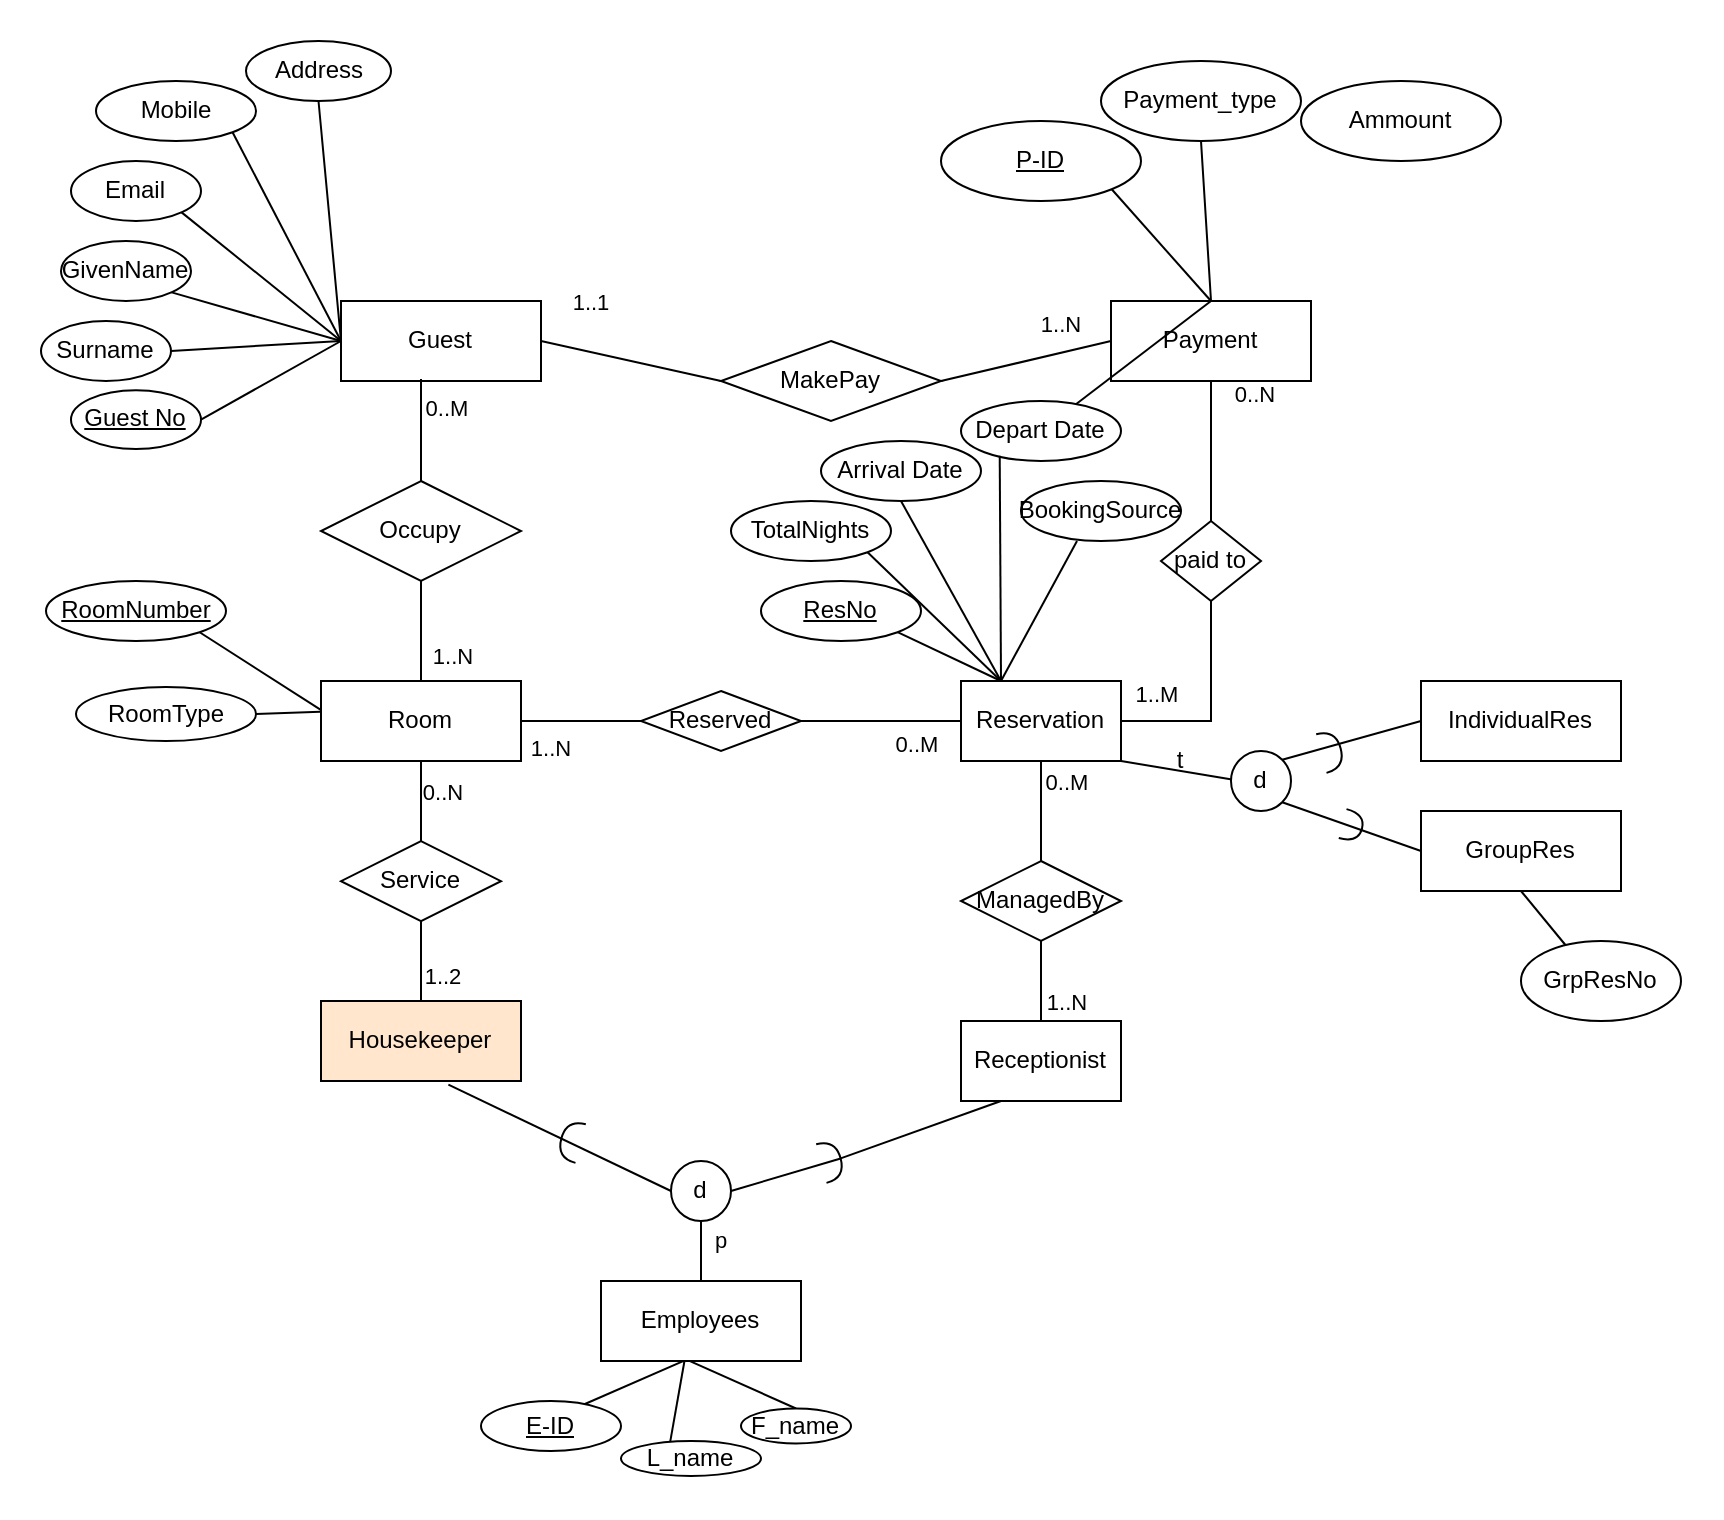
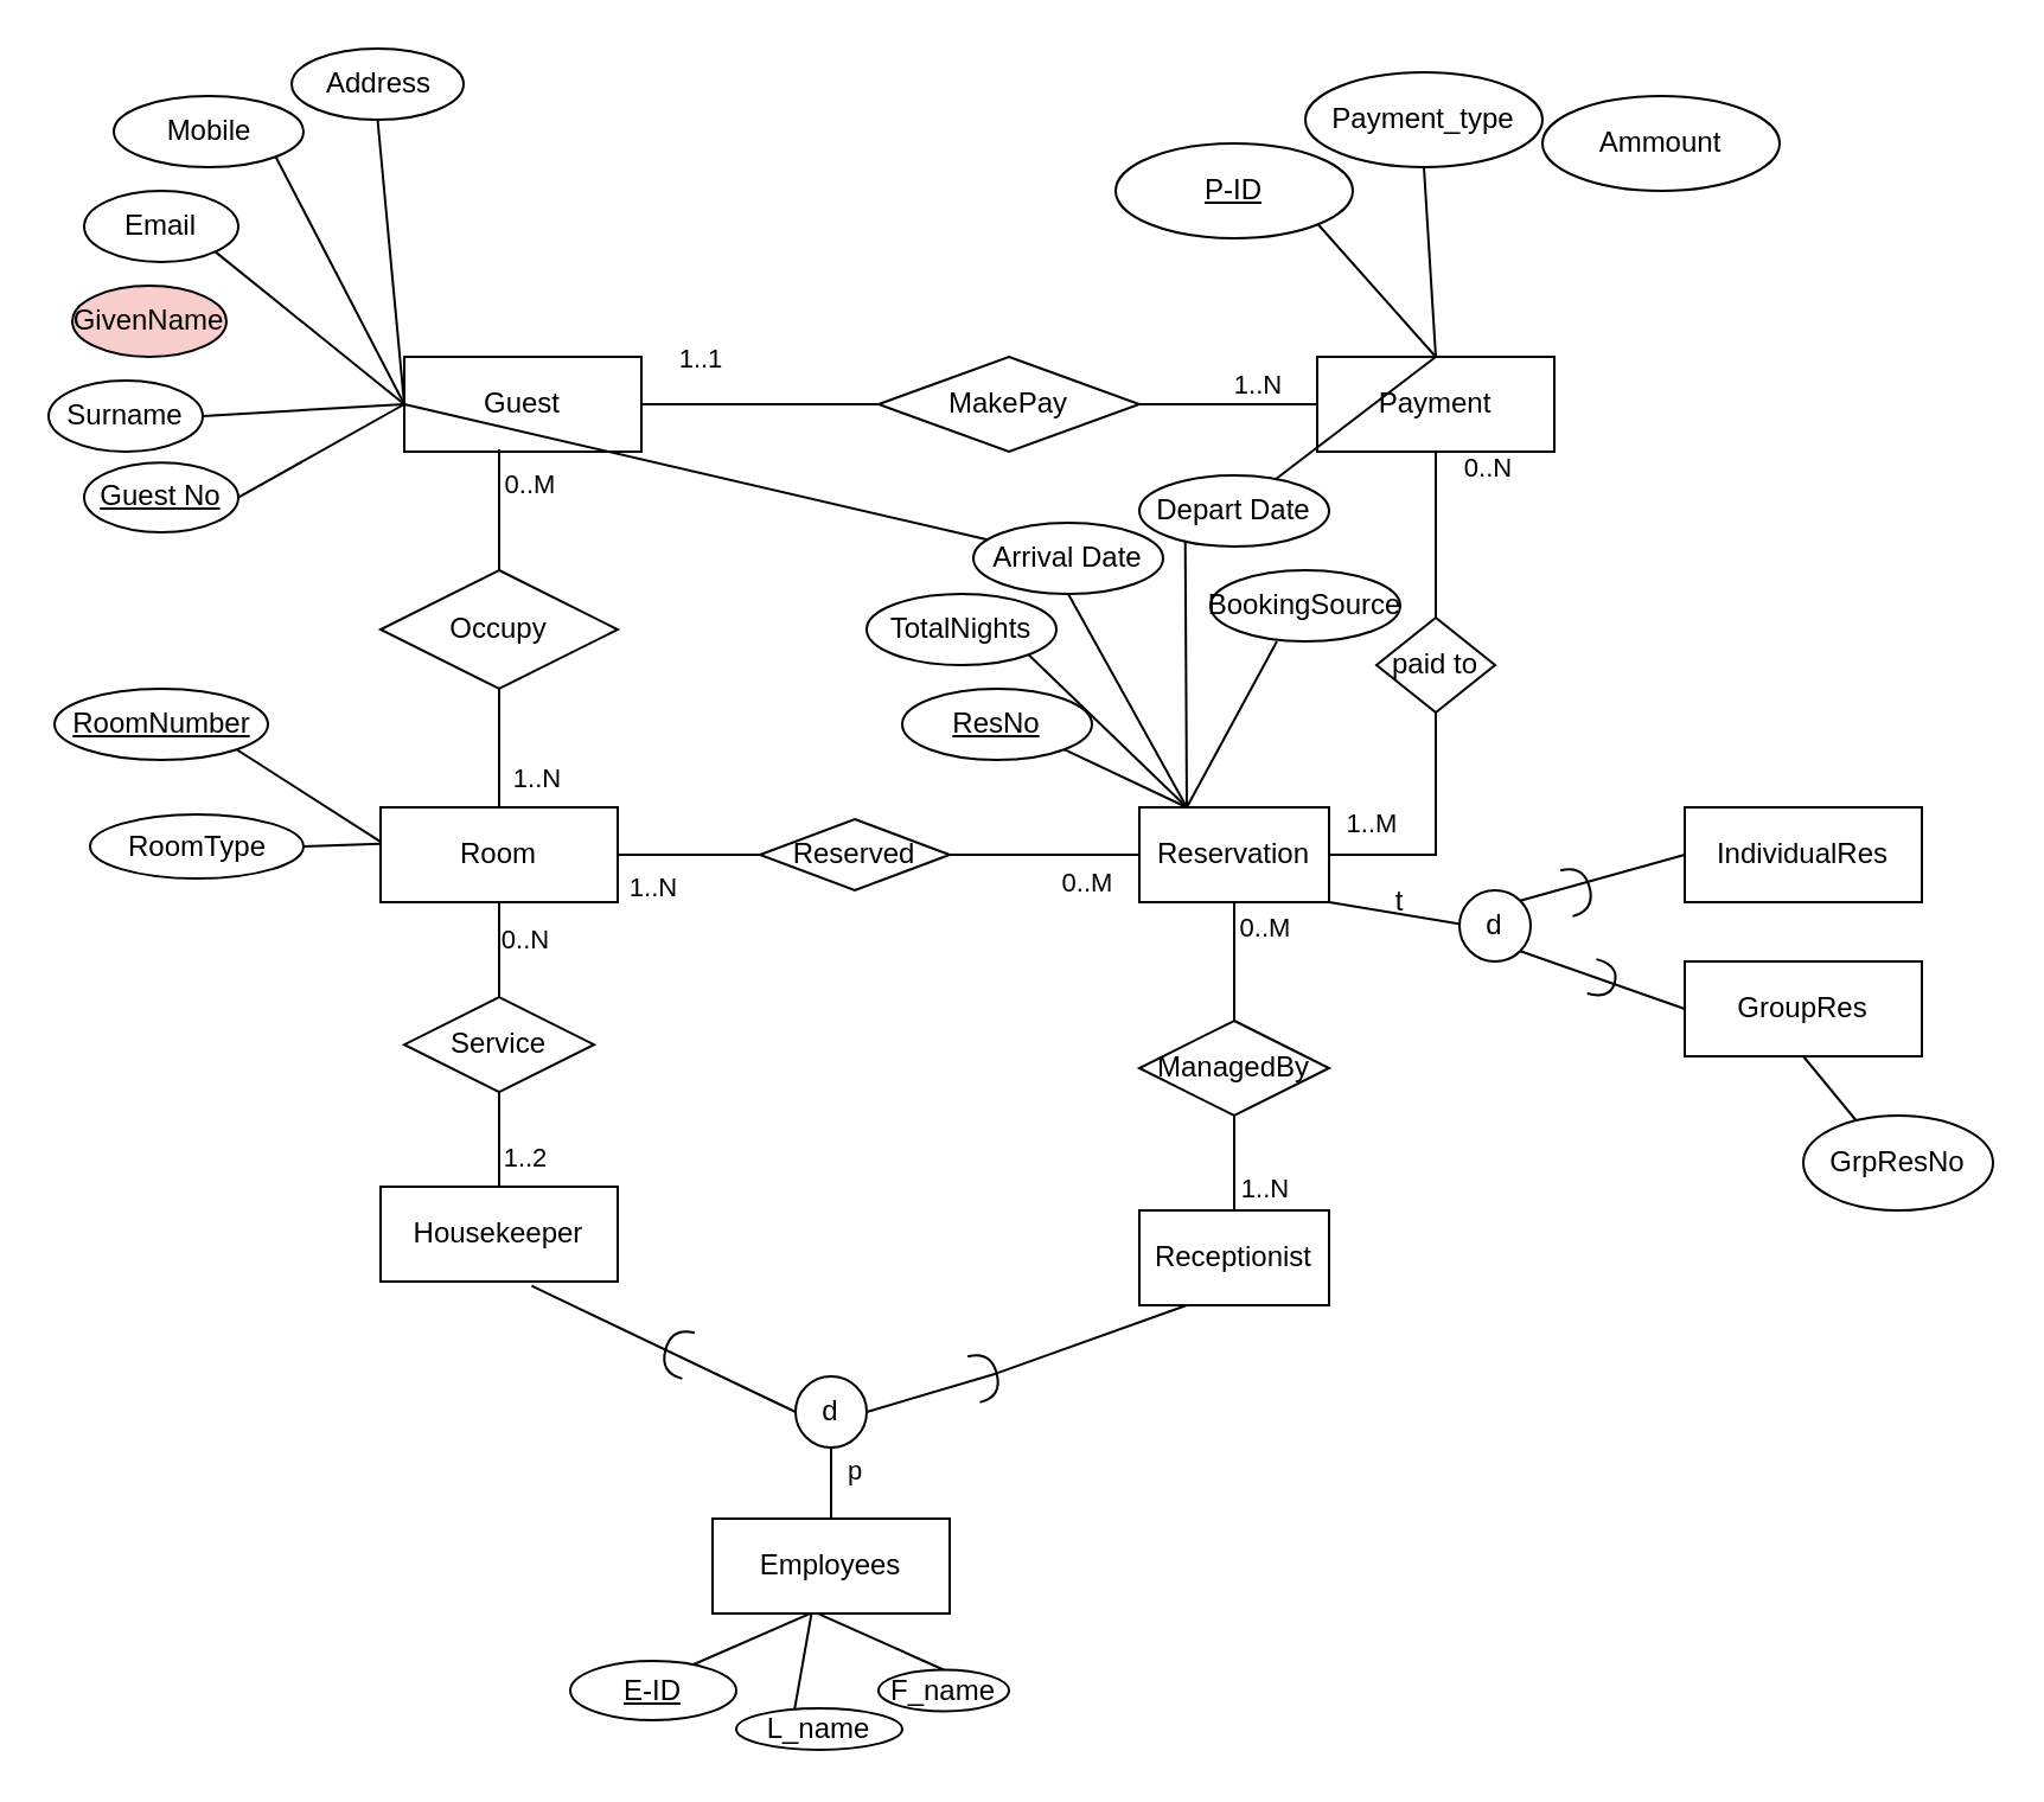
- <mxCell id="4" value="GivenName" style="ellipse;whiteSpace=wrap;html=1;align=center;" parent="1" vertex="1"><mxGeometry x="30" y="120" width="65" height="30" as="geometry" /></mxCell>
+ <mxCell id="4" value="GivenName" style="ellipse;whiteSpace=wrap;html=1;align=center;fillColor=#f8cecc;" parent="1" vertex="1"><mxGeometry x="30" y="120" width="65" height="30" as="geometry" /></mxCell>
- <mxCell id="60" value="" style="endArrow=none;html=1;exitX=0;exitY=0.5;exitDx=0;exitDy=0;entryX=1;entryY=1;entryDx=0;entryDy=0;" parent="1" source="2" target="4" edge="1"><mxGeometry width="50" height="50" relative="1" as="geometry"><mxPoint x="410" y="320" as="sourcePoint" /><mxPoint x="90" y="150" as="targetPoint" /></mxGeometry></mxCell>
+ <mxCell id="60" value="" style="endArrow=none;html=1;exitX=0;exitY=0.5;exitDx=0;exitDy=0;" parent="1" source="2" target="16" edge="1"><mxGeometry width="50" height="50" relative="1" as="geometry"><mxPoint x="410" y="320" as="sourcePoint" /><mxPoint x="90" y="150" as="targetPoint" /></mxGeometry></mxCell>
- <mxCell id="97" value="MakePay" style="shape=rhombus;perimeter=rhombusPerimeter;whiteSpace=wrap;html=1;align=center;" vertex="1" parent="1"><mxGeometry x="360" y="170" width="110" height="40" as="geometry" /></mxCell>
+ <mxCell id="97" value="MakePay" style="shape=rhombus;perimeter=rhombusPerimeter;whiteSpace=wrap;html=1;align=center;" vertex="1" parent="1"><mxGeometry x="370" y="150" width="110" height="40" as="geometry" /></mxCell>
- <mxCell id="81" value="Housekeeper" style="whiteSpace=wrap;html=1;align=center;fillColor=#ffe6cc;" parent="1" vertex="1"><mxGeometry x="160" y="500" width="100" height="40" as="geometry" /></mxCell>
+ <mxCell id="81" value="Housekeeper" style="whiteSpace=wrap;html=1;align=center;" parent="1" vertex="1"><mxGeometry x="160" y="500" width="100" height="40" as="geometry" /></mxCell>
